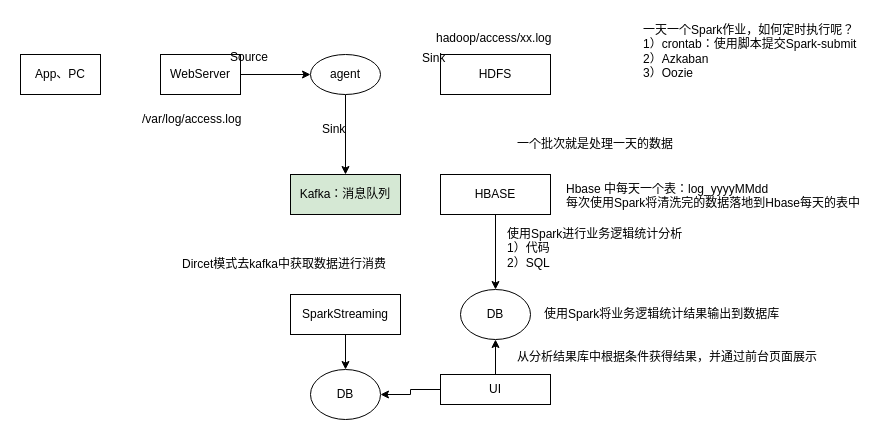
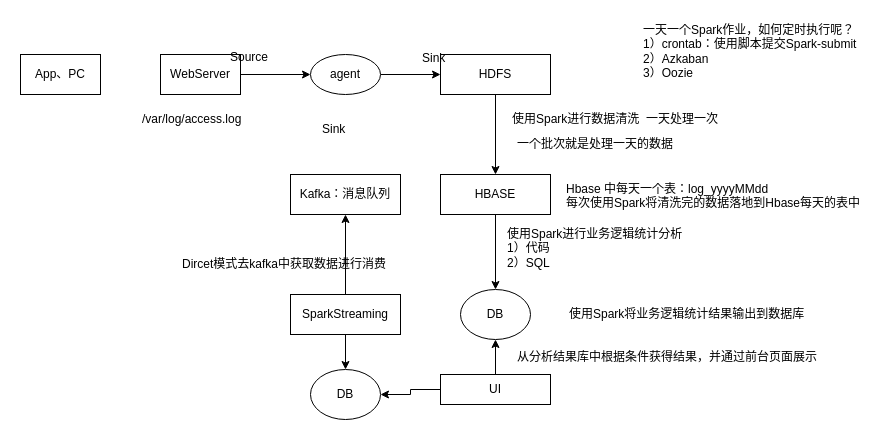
- <mxCell id="10" value="hadoop/access/xx.log&lt;br&gt;" style="text;html=1;resizable=0;points=[];autosize=1;align=left;verticalAlign=top;spacingTop=-4;" vertex="1" parent="1"><mxGeometry x="434" y="28" width="130" height="20" as="geometry" /></mxCell>
+ <mxCell id="5" style="edgeStyle=orthogonalEdgeStyle;rounded=0;orthogonalLoop=1;jettySize=auto;html=1;exitX=1;exitY=0.5;exitDx=0;exitDy=0;entryX=0;entryY=0.5;entryDx=0;entryDy=0;" edge="1" parent="1" source="7" target="9"><mxGeometry relative="1" as="geometry" /></mxCell>
+ <mxCell id="15" value="使用Spark进行数据清洗&amp;nbsp; 一天处理一次" style="text;html=1;resizable=0;points=[];autosize=1;align=left;verticalAlign=top;spacingTop=-4;" vertex="1" parent="1"><mxGeometry x="510" y="109" width="220" height="20" as="geometry" /></mxCell>
- <mxCell id="6" style="edgeStyle=orthogonalEdgeStyle;rounded=0;orthogonalLoop=1;jettySize=auto;html=1;exitX=0.5;exitY=1;exitDx=0;exitDy=0;entryX=0.5;entryY=0;entryDx=0;entryDy=0;" edge="1" parent="1" source="7" target="27"><mxGeometry relative="1" as="geometry"><mxPoint x="345" y="184" as="targetPoint" /></mxGeometry></mxCell>
+ <mxCell id="8" style="edgeStyle=orthogonalEdgeStyle;rounded=0;orthogonalLoop=1;jettySize=auto;html=1;exitX=0.5;exitY=1;exitDx=0;exitDy=0;entryX=0.5;entryY=0;entryDx=0;entryDy=0;" edge="1" parent="1" source="9" target="14"><mxGeometry relative="1" as="geometry"><mxPoint x="495" y="144" as="targetPoint" /></mxGeometry></mxCell>
- <mxCell id="27" value="Kafka：消息队列" style="rounded=0;whiteSpace=wrap;html=1;fillColor=#d5e8d4;" vertex="1" parent="1"><mxGeometry x="290" y="174" width="110" height="40" as="geometry" /></mxCell>
+ <mxCell id="27" value="Kafka：消息队列" style="rounded=0;whiteSpace=wrap;html=1;" vertex="1" parent="1"><mxGeometry x="290" y="174" width="110" height="40" as="geometry" /></mxCell>
+ <mxCell id="30" style="edgeStyle=orthogonalEdgeStyle;rounded=0;orthogonalLoop=1;jettySize=auto;html=1;exitX=0.5;exitY=0;exitDx=0;exitDy=0;entryX=0.5;entryY=1;entryDx=0;entryDy=0;" edge="1" parent="1" source="32" target="27"><mxGeometry relative="1" as="geometry" /></mxCell>
- <mxCell id="25" value="使用Spark将业务逻辑统计结果输出到数据库" style="text;html=1;resizable=0;points=[];autosize=1;align=left;verticalAlign=top;spacingTop=-4;" vertex="1" parent="1"><mxGeometry x="542" y="304" width="250" height="20" as="geometry" /></mxCell>
+ <mxCell id="25" value="使用Spark将业务逻辑统计结果输出到数据库" style="text;html=1;resizable=0;points=[];autosize=1;align=left;verticalAlign=top;spacingTop=-4;" vertex="1" parent="1"><mxGeometry x="567" y="304" width="250" height="20" as="geometry" /></mxCell>
